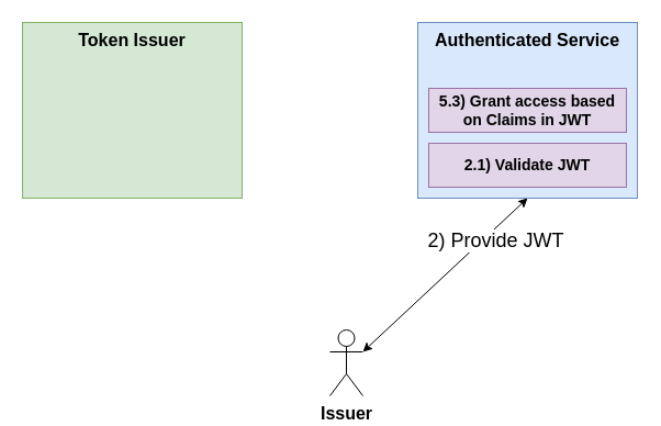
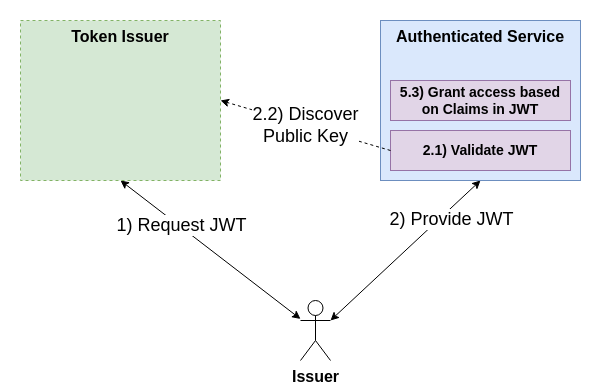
- <mxCell id="7" value="Token Issuer" style="rounded=0;whiteSpace=wrap;html=1;verticalAlign=top;fillColor=#d5e8d4;strokeColor=#82b366;fontSize=16;fontStyle=1" vertex="1" parent="1"><mxGeometry x="20" y="20" width="200" height="160" as="geometry" /></mxCell>
+ <mxCell id="7" value="Token Issuer" style="rounded=0;whiteSpace=wrap;html=1;verticalAlign=top;fillColor=#d5e8d4;strokeColor=#82b366;fontSize=16;fontStyle=1;dashed=1;" vertex="1" parent="1"><mxGeometry x="20" y="20" width="200" height="160" as="geometry" /></mxCell>
+ <mxCell id="12" value="2.2) Discover&lt;br style=&quot;font-size: 18px&quot;&gt;Public Key" style="endArrow=classic;html=1;entryX=1;entryY=0.5;entryDx=0;entryDy=0;exitX=0;exitY=0.5;exitDx=0;exitDy=0;dashed=1;fontSize=18;" edge="1" parent="1" source="10" target="7"><mxGeometry width="50" height="50" relative="1" as="geometry"><mxPoint x="160" y="450" as="sourcePoint" /><mxPoint x="260" y="120" as="targetPoint" /></mxGeometry></mxCell>
+ <mxCell id="3" value="" style="endArrow=classic;startArrow=classic;html=1;entryX=0.5;entryY=1;entryDx=0;entryDy=0;" edge="1" parent="1" source="2" target="7"><mxGeometry width="50" height="50" relative="1" as="geometry"><mxPoint x="160" y="450" as="sourcePoint" /><mxPoint x="210" y="400" as="targetPoint" /></mxGeometry></mxCell>
+ <mxCell id="4" value="1) Request JWT" style="text;html=1;align=center;verticalAlign=middle;resizable=0;points=[];;labelBackgroundColor=#ffffff;fontSize=18;" vertex="1" connectable="0" parent="3"><mxGeometry x="0.337" y="-1" relative="1" as="geometry"><mxPoint as="offset" /></mxGeometry></mxCell>
